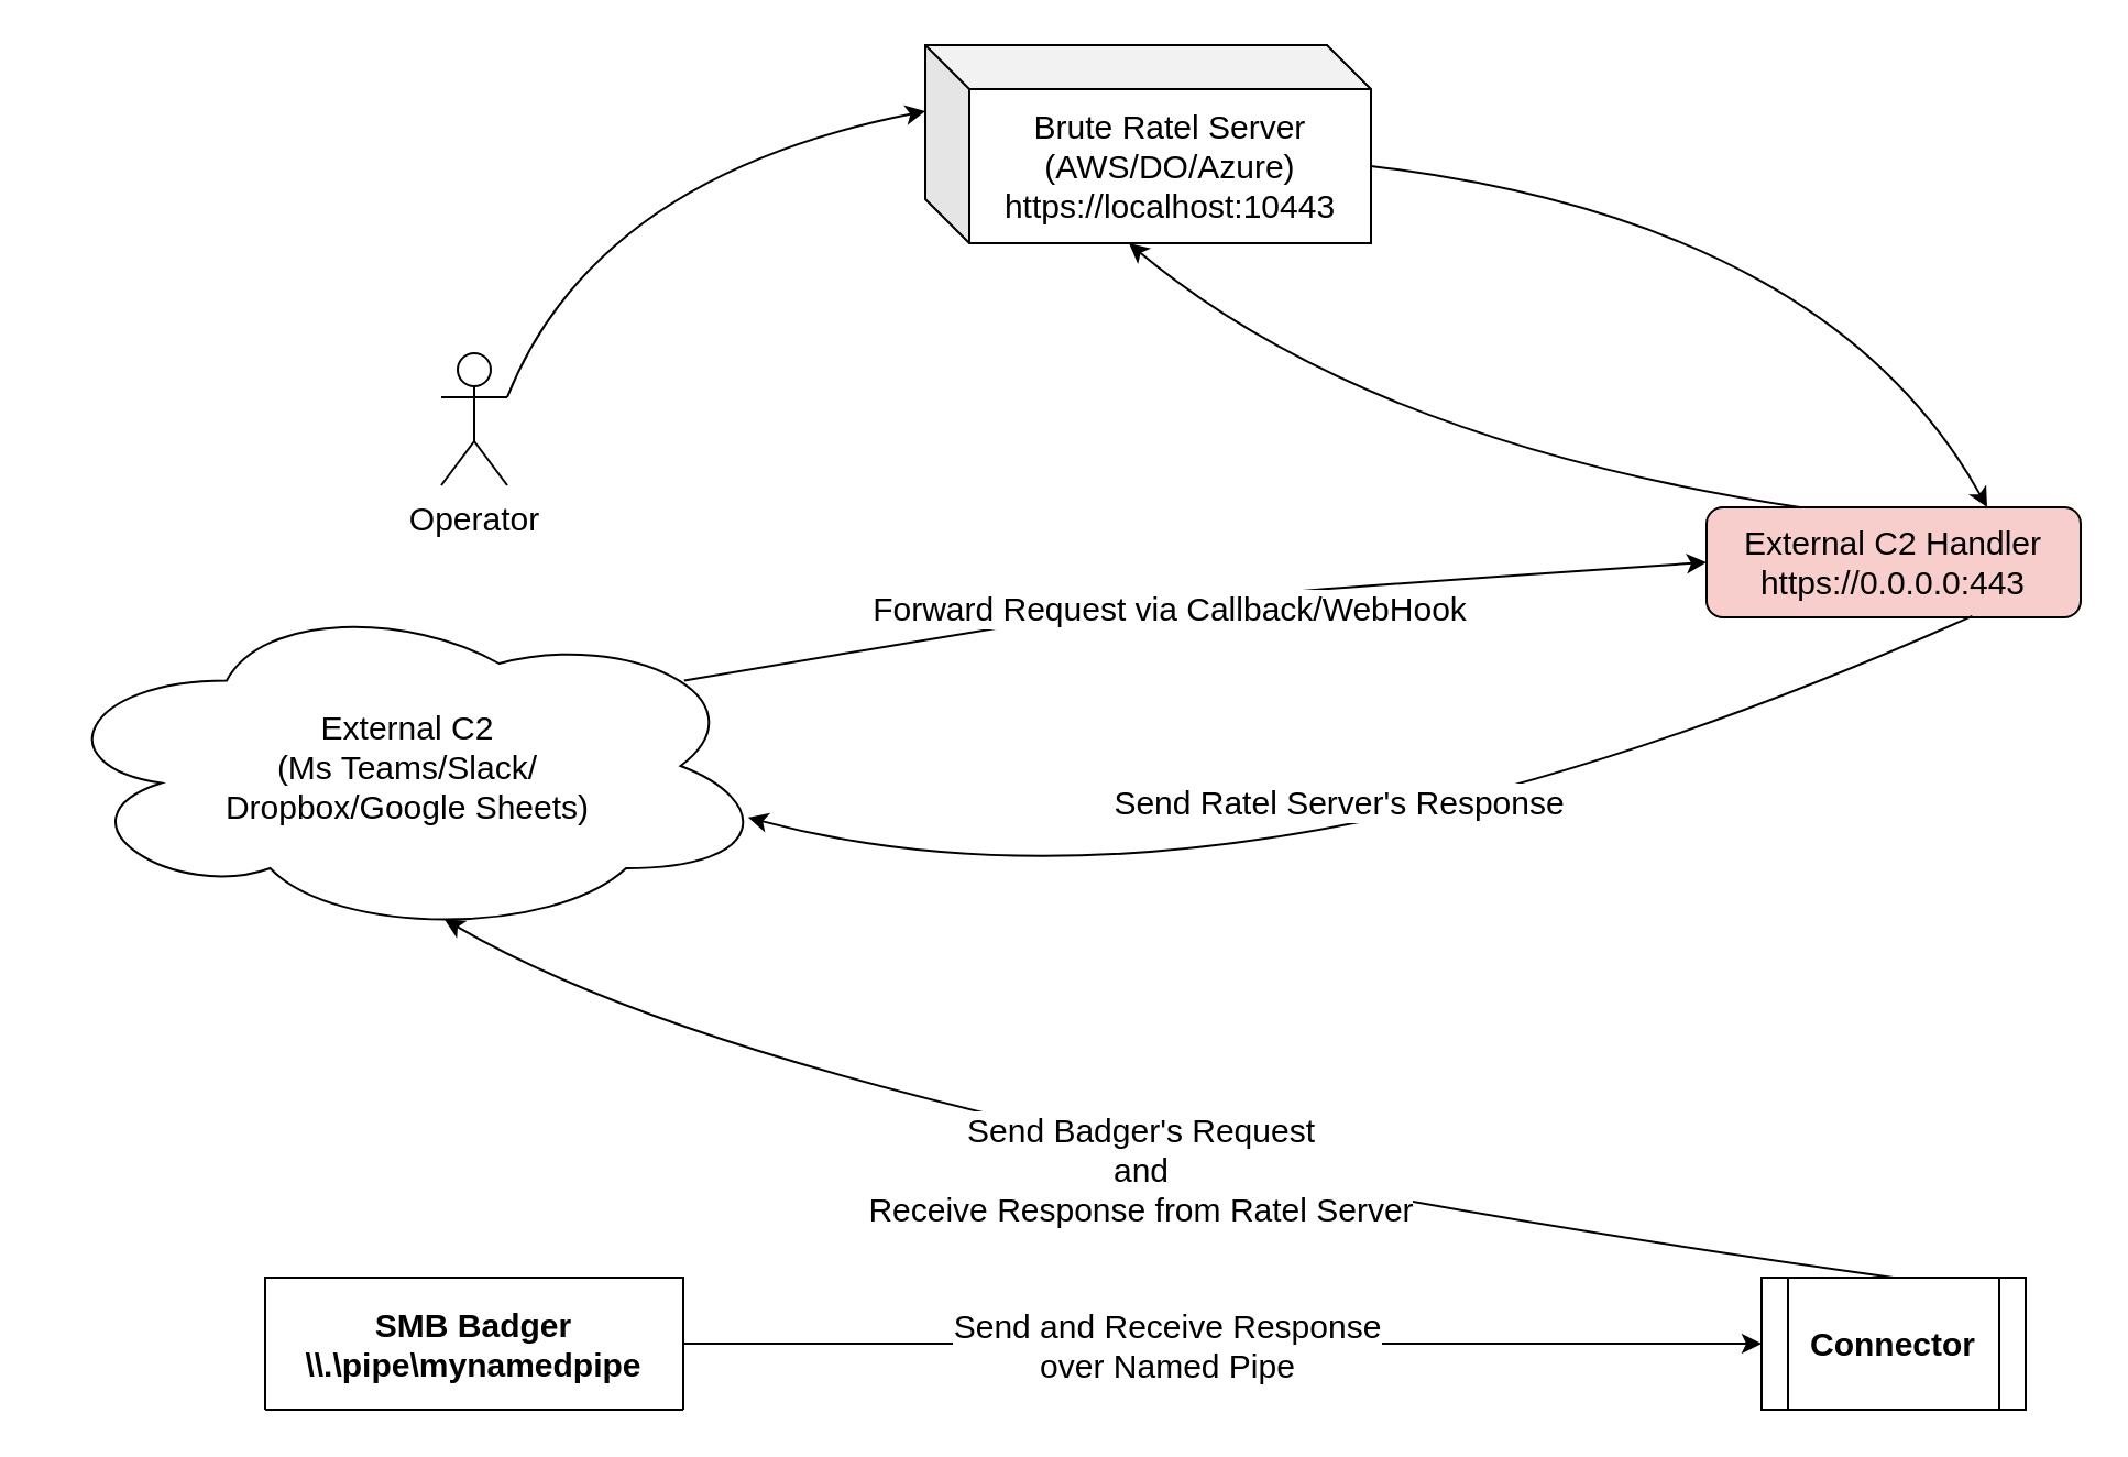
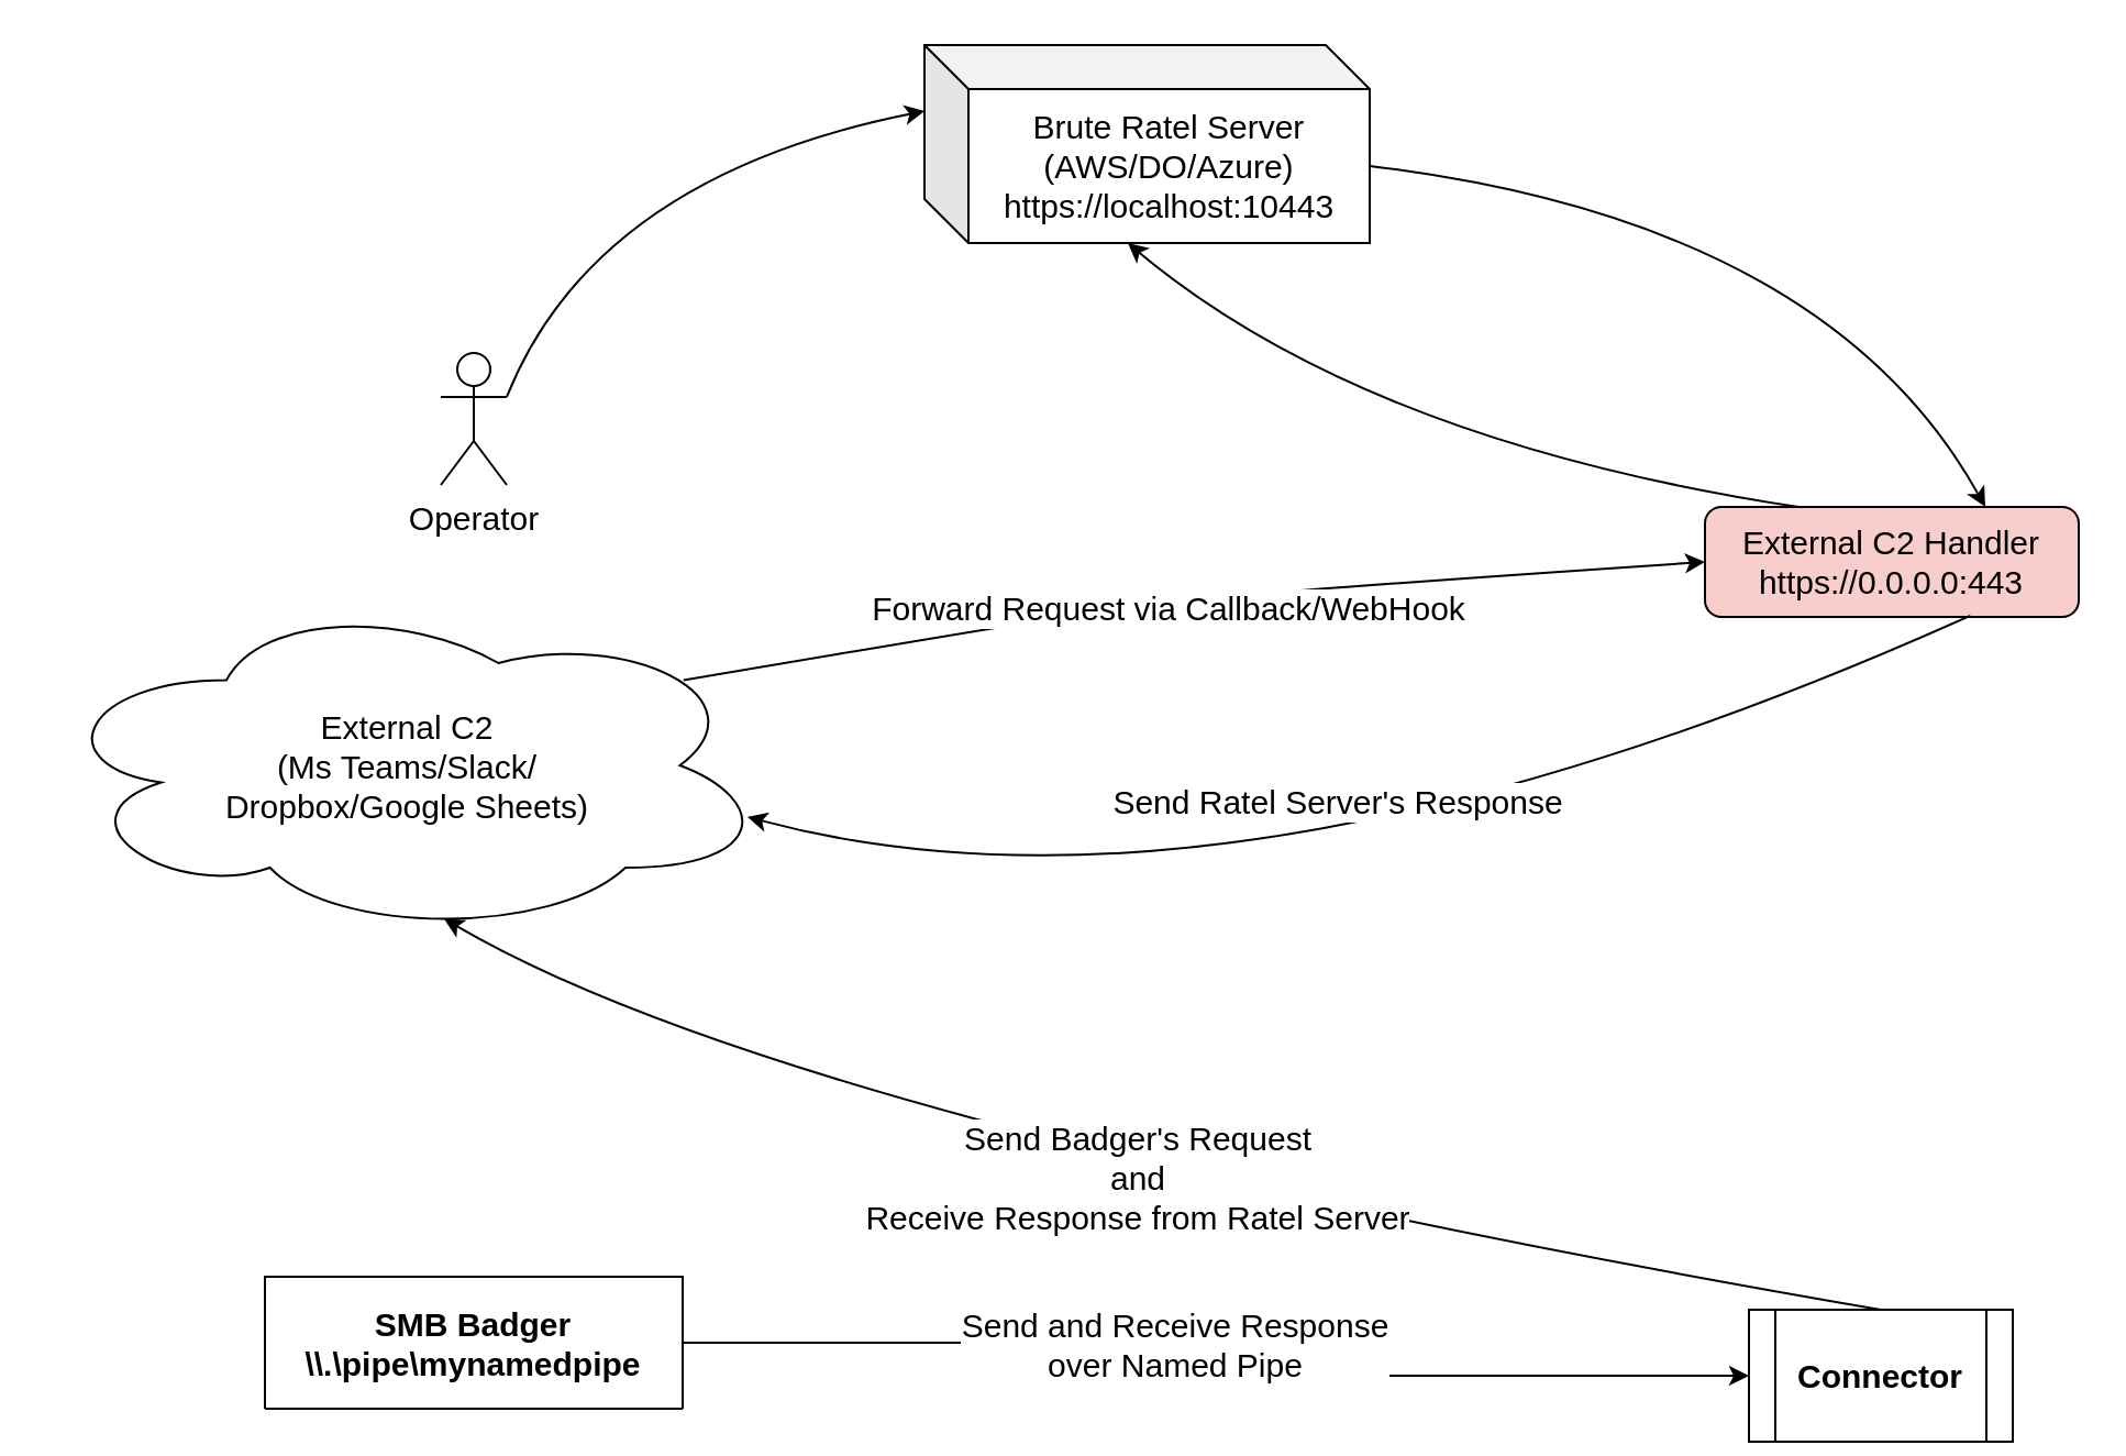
- <mxCell id="12" value="Connector" style="shape=process;whiteSpace=wrap;html=1;backgroundOutline=1;fontSize=15;fontStyle=1;startSize=40;" vertex="1" parent="1"><mxGeometry x="800" y="580" width="120" height="60" as="geometry" /></mxCell>
+ <mxCell id="12" value="Connector" style="shape=process;whiteSpace=wrap;html=1;backgroundOutline=1;fontSize=15;fontStyle=1;startSize=40;" vertex="1" parent="1"><mxGeometry x="795" y="595" width="120" height="60" as="geometry" /></mxCell>
